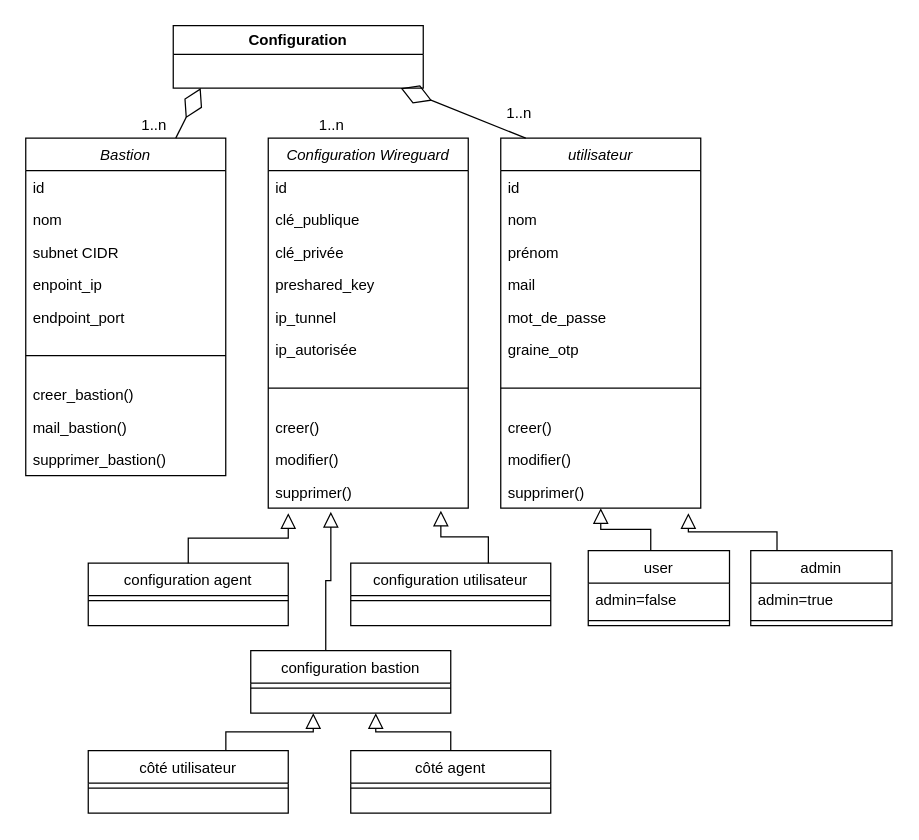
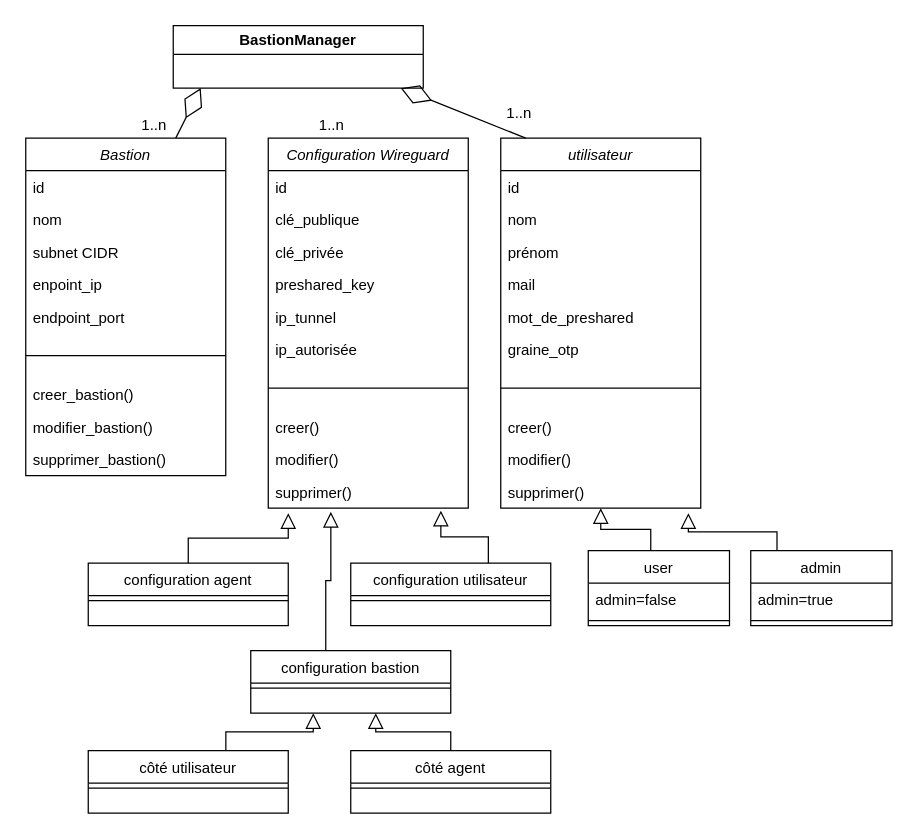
- <mxCell id="15" value="Configuration" style="swimlane;whiteSpace=wrap;html=1;" vertex="1" parent="1"><mxGeometry x="138" y="20" width="200" height="50" as="geometry" /></mxCell>
+ <mxCell id="15" value="BastionManager" style="swimlane;whiteSpace=wrap;html=1;" vertex="1" parent="1"><mxGeometry x="138" y="20" width="200" height="50" as="geometry" /></mxCell>
- <mxCell id="33" value="mot_de_passe" style="text;align=left;verticalAlign=top;spacingLeft=4;spacingRight=4;overflow=hidden;rotatable=0;points=[[0,0.5],[1,0.5]];portConstraint=eastwest;rounded=0;shadow=0;html=0;" vertex="1" parent="28"><mxGeometry y="130" width="160" height="26" as="geometry" /></mxCell>
+ <mxCell id="33" value="mot_de_preshared" style="text;align=left;verticalAlign=top;spacingLeft=4;spacingRight=4;overflow=hidden;rotatable=0;points=[[0,0.5],[1,0.5]];portConstraint=eastwest;rounded=0;shadow=0;html=0;" vertex="1" parent="28"><mxGeometry y="130" width="160" height="26" as="geometry" /></mxCell>
- <mxCell id="10" value="mail_bastion()" style="text;align=left;verticalAlign=top;spacingLeft=4;spacingRight=4;overflow=hidden;rotatable=0;points=[[0,0.5],[1,0.5]];portConstraint=eastwest;" vertex="1" parent="2"><mxGeometry y="218" width="160" height="26" as="geometry" /></mxCell>
+ <mxCell id="10" value="modifier_bastion()" style="text;align=left;verticalAlign=top;spacingLeft=4;spacingRight=4;overflow=hidden;rotatable=0;points=[[0,0.5],[1,0.5]];portConstraint=eastwest;" vertex="1" parent="2"><mxGeometry y="218" width="160" height="26" as="geometry" /></mxCell>
